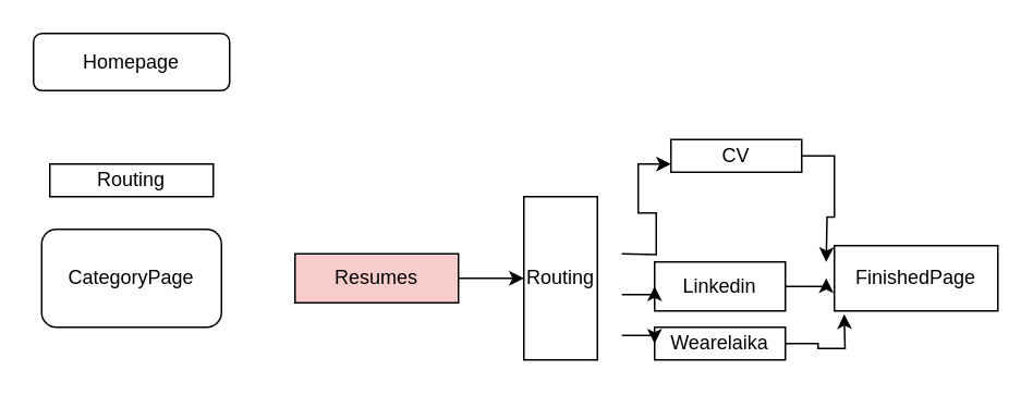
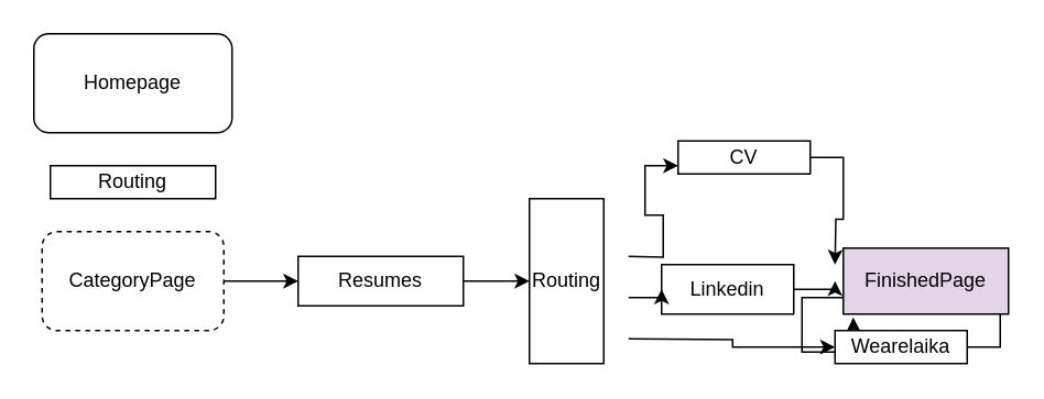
- <mxCell id="2" value="Homepage" style="rounded=1;whiteSpace=wrap;html=1;" parent="1" vertex="1"><mxGeometry x="20" y="20" width="120" height="35" as="geometry" /></mxCell>
+ <mxCell id="2" value="Homepage" style="rounded=1;whiteSpace=wrap;html=1;" parent="1" vertex="1"><mxGeometry x="20" y="20" width="120" height="60" as="geometry" /></mxCell>
- <mxCell id="4" value="CategoryPage" style="rounded=1;whiteSpace=wrap;html=1;" parent="1" vertex="1"><mxGeometry x="25" y="140" width="110" height="60" as="geometry" /></mxCell>
+ <mxCell id="4" value="CategoryPage" style="rounded=1;whiteSpace=wrap;html=1;dashed=1;" parent="1" vertex="1"><mxGeometry x="25" y="140" width="110" height="60" as="geometry" /></mxCell>
+ <mxCell id="3" style="edgeStyle=orthogonalEdgeStyle;rounded=0;orthogonalLoop=1;jettySize=auto;html=1;entryX=0;entryY=0.5;entryDx=0;entryDy=0;" edge="1" parent="1" source="4" target="7"><mxGeometry relative="1" as="geometry" /></mxCell>
- <mxCell id="7" value="Resumes" style="rounded=0;whiteSpace=wrap;html=1;fillColor=#f8cecc;" parent="1" vertex="1"><mxGeometry x="180" y="155" width="100" height="30" as="geometry" /></mxCell>
+ <mxCell id="7" value="Resumes" style="rounded=0;whiteSpace=wrap;html=1;" parent="1" vertex="1"><mxGeometry x="180" y="155" width="100" height="30" as="geometry" /></mxCell>
- <mxCell id="14" value="FinishedPage" style="whiteSpace=wrap;html=1;" parent="1" vertex="1"><mxGeometry x="510" y="150" width="100" height="40" as="geometry" /></mxCell>
+ <mxCell id="14" value="FinishedPage" style="whiteSpace=wrap;html=1;fillColor=#e1d5e7;" parent="1" vertex="1"><mxGeometry x="510" y="150" width="100" height="40" as="geometry" /></mxCell>
- <mxCell id="13" value="Wearelaika" style="whiteSpace=wrap;html=1;" parent="1" vertex="1"><mxGeometry x="400" y="200" width="80" height="20" as="geometry" /></mxCell>
+ <mxCell id="13" value="Wearelaika" style="whiteSpace=wrap;html=1;" parent="1" vertex="1"><mxGeometry x="505" y="200" width="80" height="20" as="geometry" /></mxCell>
